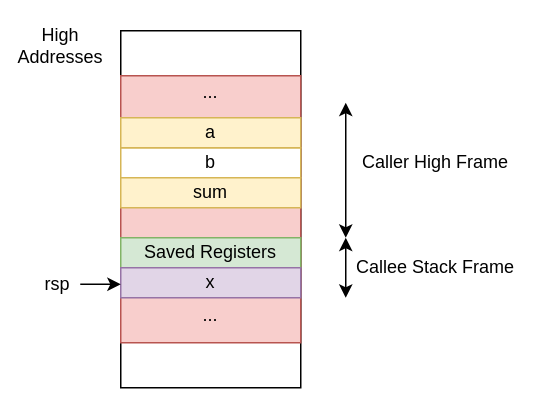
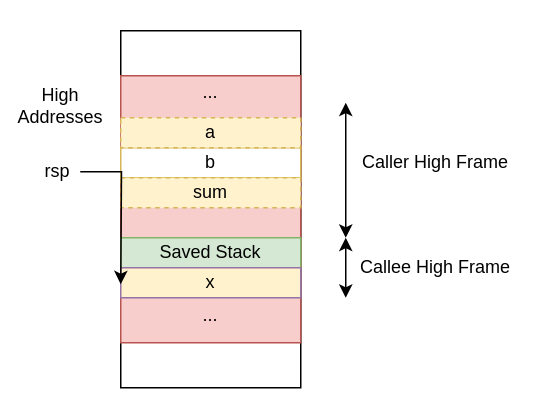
- <mxCell id="3" value="High Addresses" style="text;html=1;strokeColor=none;fillColor=none;align=center;verticalAlign=middle;whiteSpace=wrap;rounded=0;" parent="1" vertex="1"><mxGeometry x="20" y="20" width="40" height="20" as="geometry" /></mxCell>
+ <mxCell id="3" value="High Addresses" style="text;html=1;strokeColor=none;fillColor=none;align=center;verticalAlign=middle;whiteSpace=wrap;rounded=0;" parent="1" vertex="1"><mxGeometry x="20" y="60" width="40" height="20" as="geometry" /></mxCell>
- <mxCell id="17" value="a" style="rounded=0;whiteSpace=wrap;html=1;fillColor=#fff2cc;strokeColor=#d6b656;" parent="1" vertex="1"><mxGeometry x="80" y="78" width="120" height="20" as="geometry" /></mxCell>
+ <mxCell id="17" value="a" style="rounded=0;whiteSpace=wrap;html=1;fillColor=#fff2cc;strokeColor=#d6b656;dashed=1;" parent="1" vertex="1"><mxGeometry x="80" y="78" width="120" height="20" as="geometry" /></mxCell>
- <mxCell id="8" value="sum" style="rounded=0;whiteSpace=wrap;html=1;fillColor=#fff2cc;strokeColor=#d6b656;" parent="1" vertex="1"><mxGeometry x="80" y="118" width="120" height="20" as="geometry" /></mxCell>
+ <mxCell id="8" value="sum" style="rounded=0;whiteSpace=wrap;html=1;fillColor=#fff2cc;strokeColor=#d6b656;dashed=1;" parent="1" vertex="1"><mxGeometry x="80" y="118" width="120" height="20" as="geometry" /></mxCell>
- <mxCell id="9" value="Saved Registers" style="rounded=0;whiteSpace=wrap;html=1;fillColor=#d5e8d4;strokeColor=#82b366;" parent="1" vertex="1"><mxGeometry x="80" y="158" width="120" height="20" as="geometry" /></mxCell>
+ <mxCell id="9" value="Saved Stack" style="rounded=0;whiteSpace=wrap;html=1;fillColor=#d5e8d4;strokeColor=#82b366;" parent="1" vertex="1"><mxGeometry x="80" y="158" width="120" height="20" as="geometry" /></mxCell>
- <mxCell id="16" value="Callee Stack Frame" style="text;html=1;strokeColor=none;fillColor=none;align=center;verticalAlign=middle;whiteSpace=wrap;rounded=0;" parent="1" vertex="1"><mxGeometry x="235" y="168" width="110" height="20" as="geometry" /></mxCell>
+ <mxCell id="16" value="Callee High Frame" style="text;html=1;strokeColor=none;fillColor=none;align=center;verticalAlign=middle;whiteSpace=wrap;rounded=0;" parent="1" vertex="1"><mxGeometry x="235" y="168" width="110" height="20" as="geometry" /></mxCell>
- <mxCell id="10" value="x" style="rounded=0;whiteSpace=wrap;html=1;fillColor=#e1d5e7;strokeColor=#9673a6;" parent="1" vertex="1"><mxGeometry x="80" y="178" width="120" height="20" as="geometry" /></mxCell>
+ <mxCell id="10" value="x" style="rounded=0;whiteSpace=wrap;html=1;fillColor=#fff2cc;strokeColor=#9673a6;" parent="1" vertex="1"><mxGeometry x="80" y="178" width="120" height="20" as="geometry" /></mxCell>
- <mxCell id="12" value="rsp" style="text;html=1;strokeColor=none;fillColor=none;align=center;verticalAlign=middle;whiteSpace=wrap;rounded=0;" parent="1" vertex="1"><mxGeometry x="23" y="179" width="30" height="20" as="geometry" /></mxCell>
+ <mxCell id="12" value="rsp" style="text;html=1;strokeColor=none;fillColor=none;align=center;verticalAlign=middle;whiteSpace=wrap;rounded=0;" parent="1" vertex="1"><mxGeometry x="23" y="104" width="30" height="20" as="geometry" /></mxCell>
